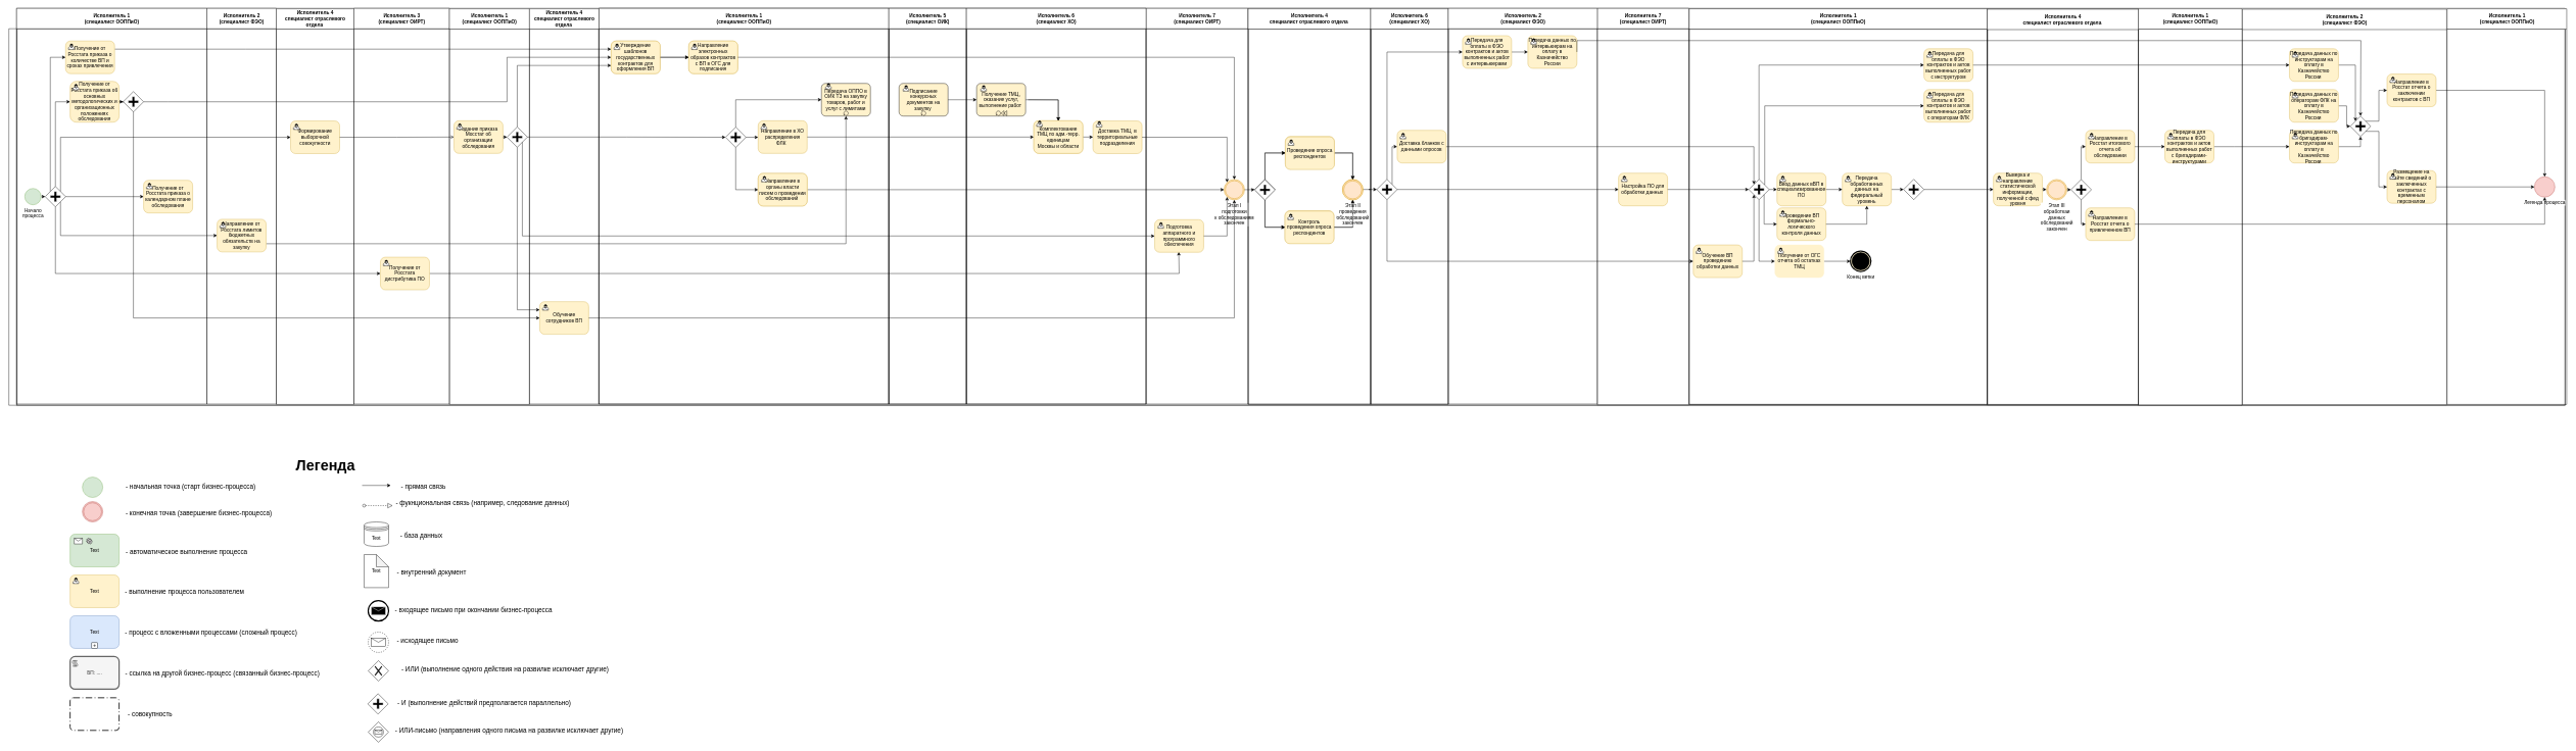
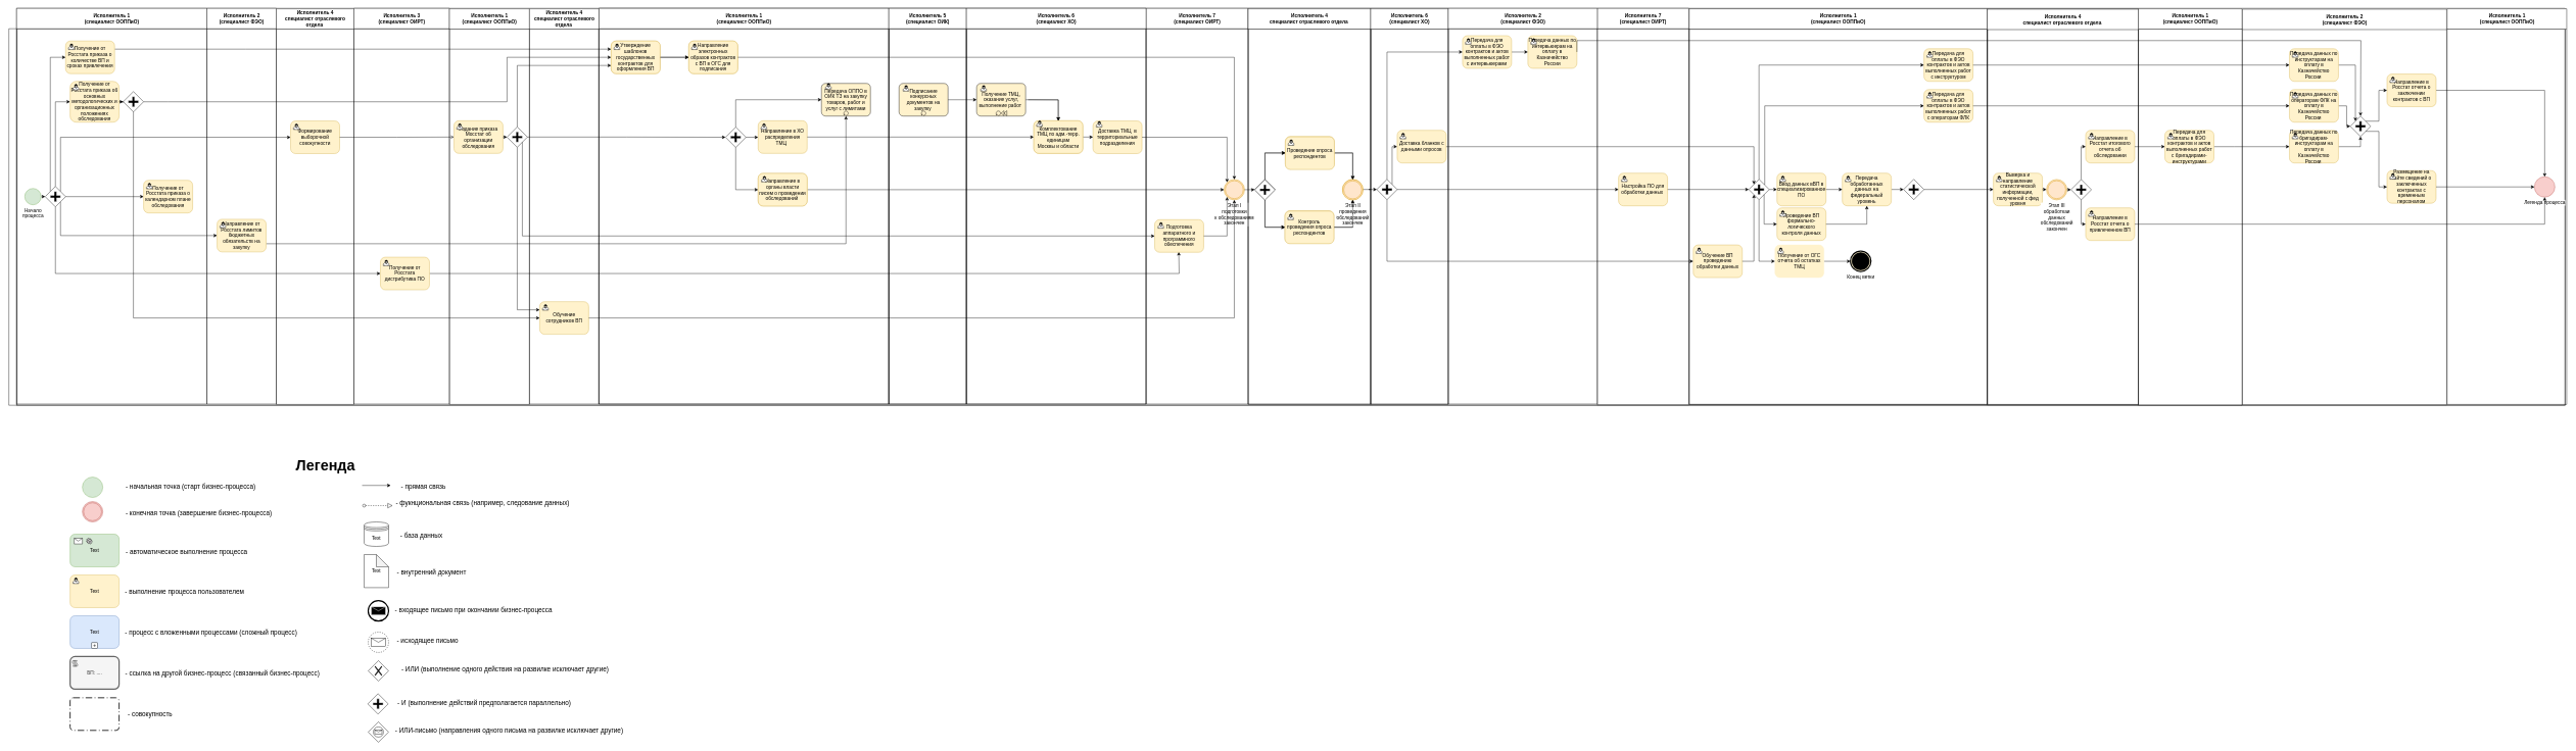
+ <mxCell id="207" style="edgeStyle=orthogonalEdgeStyle;rounded=0;orthogonalLoop=1;jettySize=auto;html=1;exitX=1;exitY=0.5;exitDx=0;exitDy=0;strokeColor=#000000;" edge="1" parent="3" source="105" target="132"><mxGeometry relative="1" as="geometry" /></mxCell>
- <mxCell id="5" value="Направление в ХО распределения ФЛК&amp;nbsp;&amp;nbsp;" style="html=1;whiteSpace=wrap;rounded=1;dropTarget=0;fillColor=#fff2cc;strokeColor=#d6b656;" parent="3" vertex="1"><mxGeometry x="1816" y="275.5" width="120" height="80" as="geometry" /></mxCell>
+ <mxCell id="5" value="Направление в ХО распределения ТМЦ&amp;nbsp;&amp;nbsp;" style="html=1;whiteSpace=wrap;rounded=1;dropTarget=0;fillColor=#fff2cc;strokeColor=#d6b656;" parent="3" vertex="1"><mxGeometry x="1816" y="275.5" width="120" height="80" as="geometry" /></mxCell>
